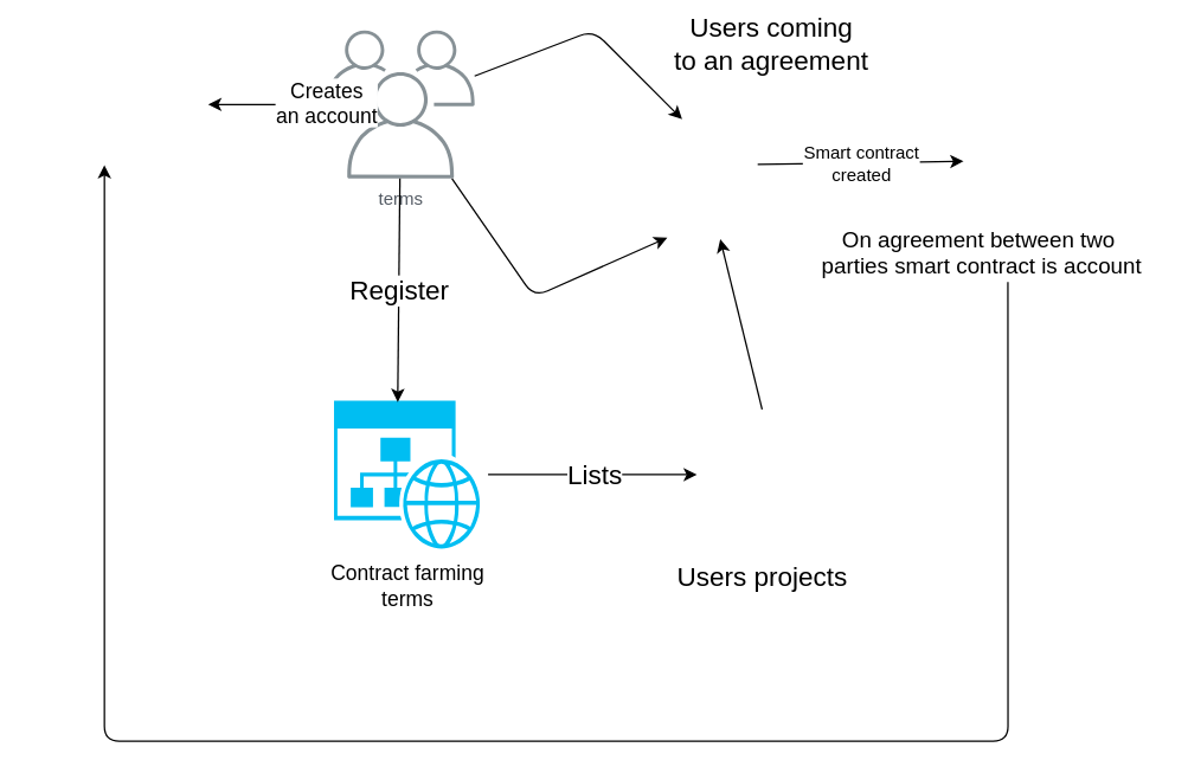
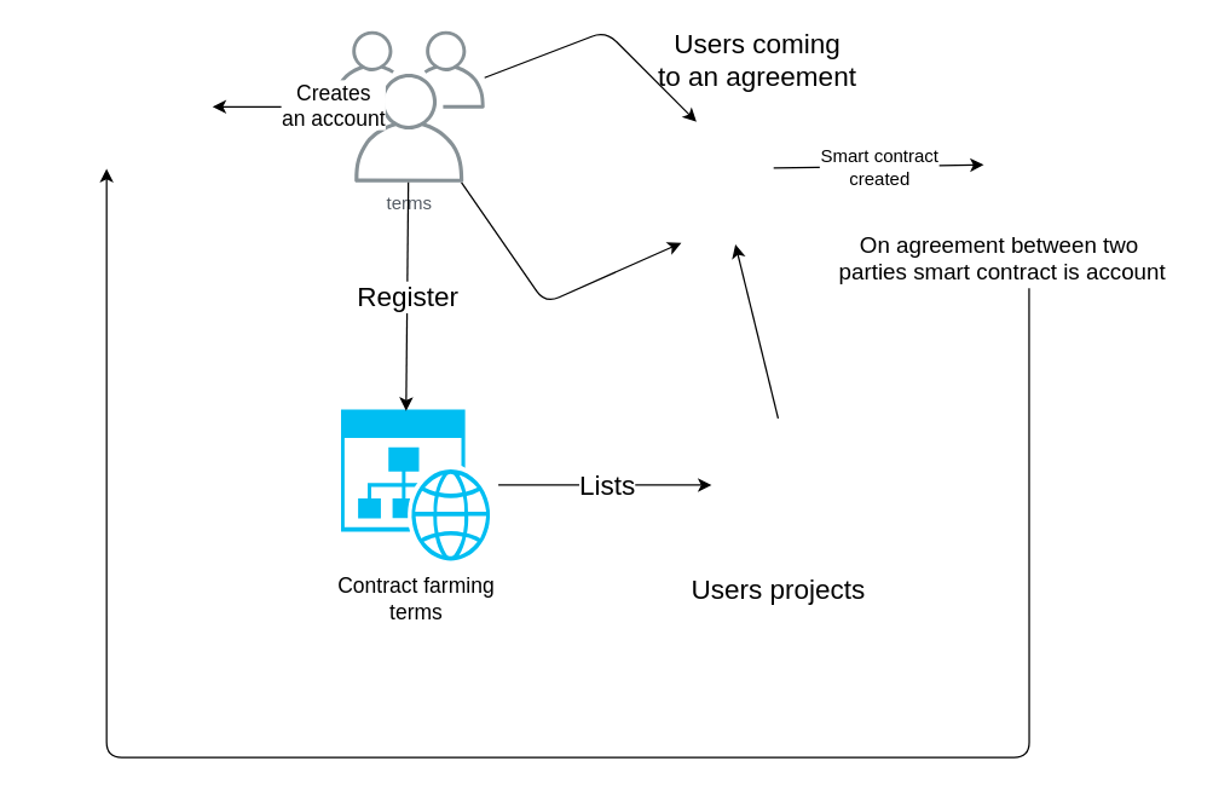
- <mxCell id="24" value="&lt;font style=&quot;font-size: 18px&quot;&gt;Users coming &lt;br&gt;to an agreement&lt;/font&gt;" style="text;html=1;align=center;verticalAlign=middle;resizable=0;points=[];autosize=1;fontSize=14;" vertex="1" parent="1"><mxGeometry x="445" y="10" width="150" height="40" as="geometry" /></mxCell>
+ <mxCell id="24" value="&lt;font style=&quot;font-size: 18px&quot;&gt;Users coming &lt;br&gt;to an agreement&lt;/font&gt;" style="text;html=1;align=center;verticalAlign=middle;resizable=0;points=[];autosize=1;fontSize=14;" vertex="1" parent="1"><mxGeometry x="425" y="20" width="150" height="40" as="geometry" /></mxCell>
